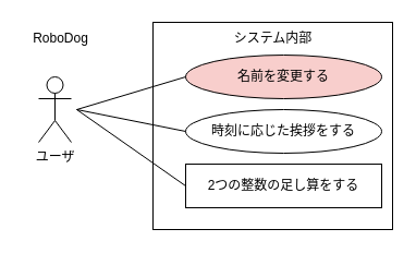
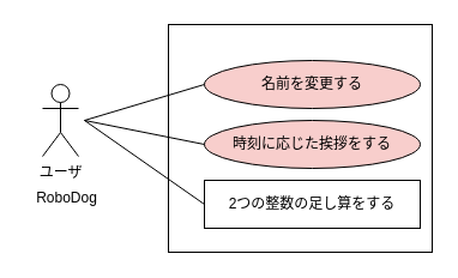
- <mxCell id="2" value="RoboDog" style="text;html=1;align=center;verticalAlign=middle;resizable=0;points=[];autosize=1;strokeColor=none;fillColor=none;" parent="1" vertex="1"><mxGeometry x="20" y="20" width="70" height="30" as="geometry" /></mxCell>
+ <mxCell id="2" value="RoboDog" style="text;html=1;align=center;verticalAlign=middle;resizable=0;points=[];autosize=1;strokeColor=none;fillColor=none;" parent="1" vertex="1"><mxGeometry x="20" y="150" width="70" height="30" as="geometry" /></mxCell>
- <mxCell id="5" value="システム内部" style="text;html=1;align=center;verticalAlign=middle;resizable=0;points=[];autosize=1;strokeColor=none;fillColor=none;" parent="1" vertex="1"><mxGeometry x="200" y="20" width="100" height="30" as="geometry" /></mxCell>
- <mxCell id="7" value="時刻に応じた挨拶をする" style="ellipse;whiteSpace=wrap;html=1;" parent="1" vertex="1"><mxGeometry x="170" y="100" width="180" height="40" as="geometry" /></mxCell>
+ <mxCell id="7" value="時刻に応じた挨拶をする" style="ellipse;whiteSpace=wrap;html=1;fillColor=#f8cecc;" parent="1" vertex="1"><mxGeometry x="170" y="100" width="180" height="40" as="geometry" /></mxCell>
